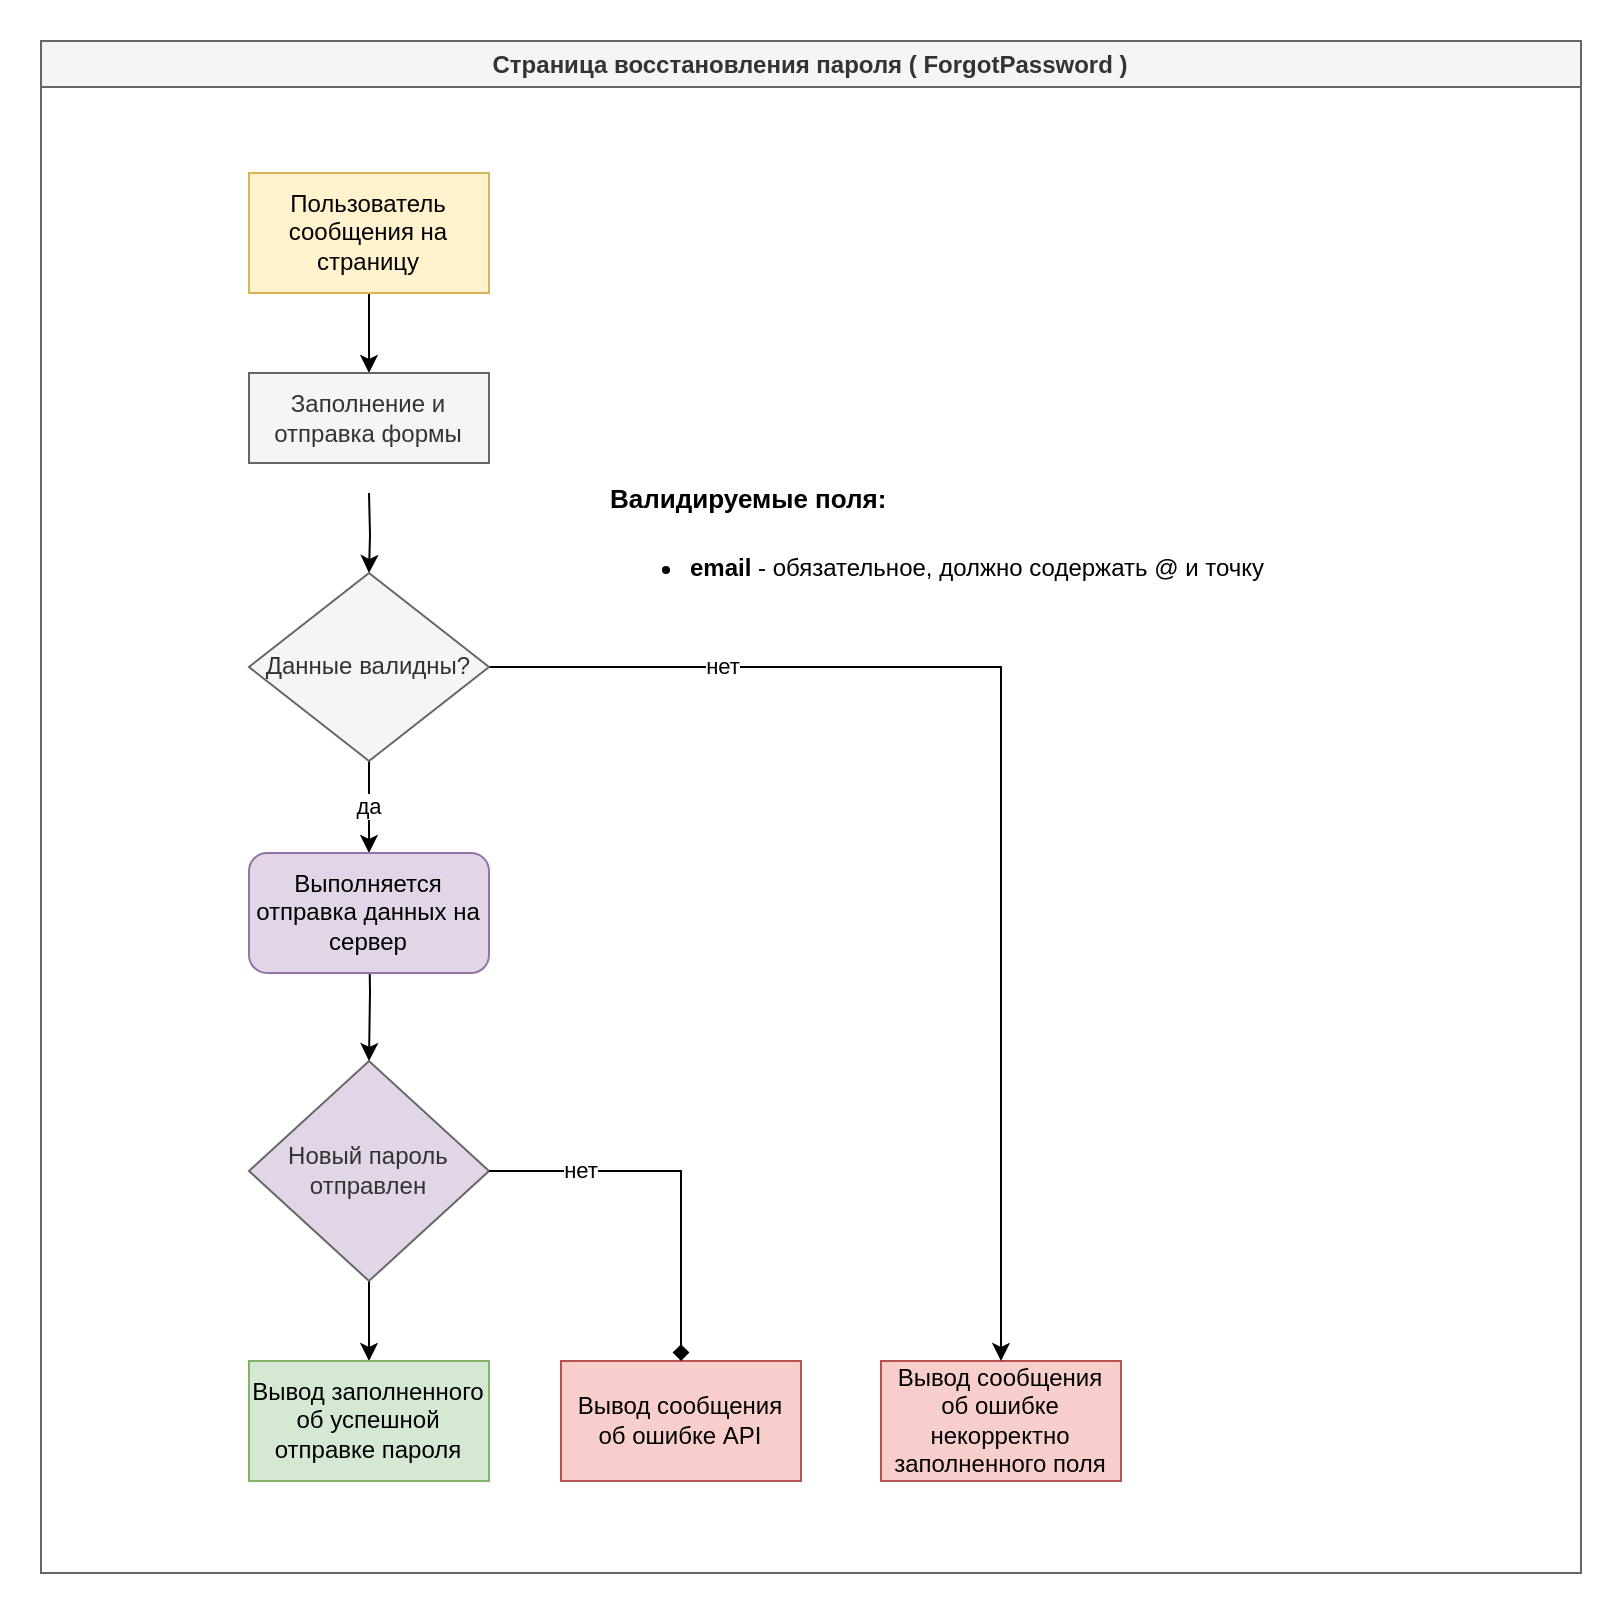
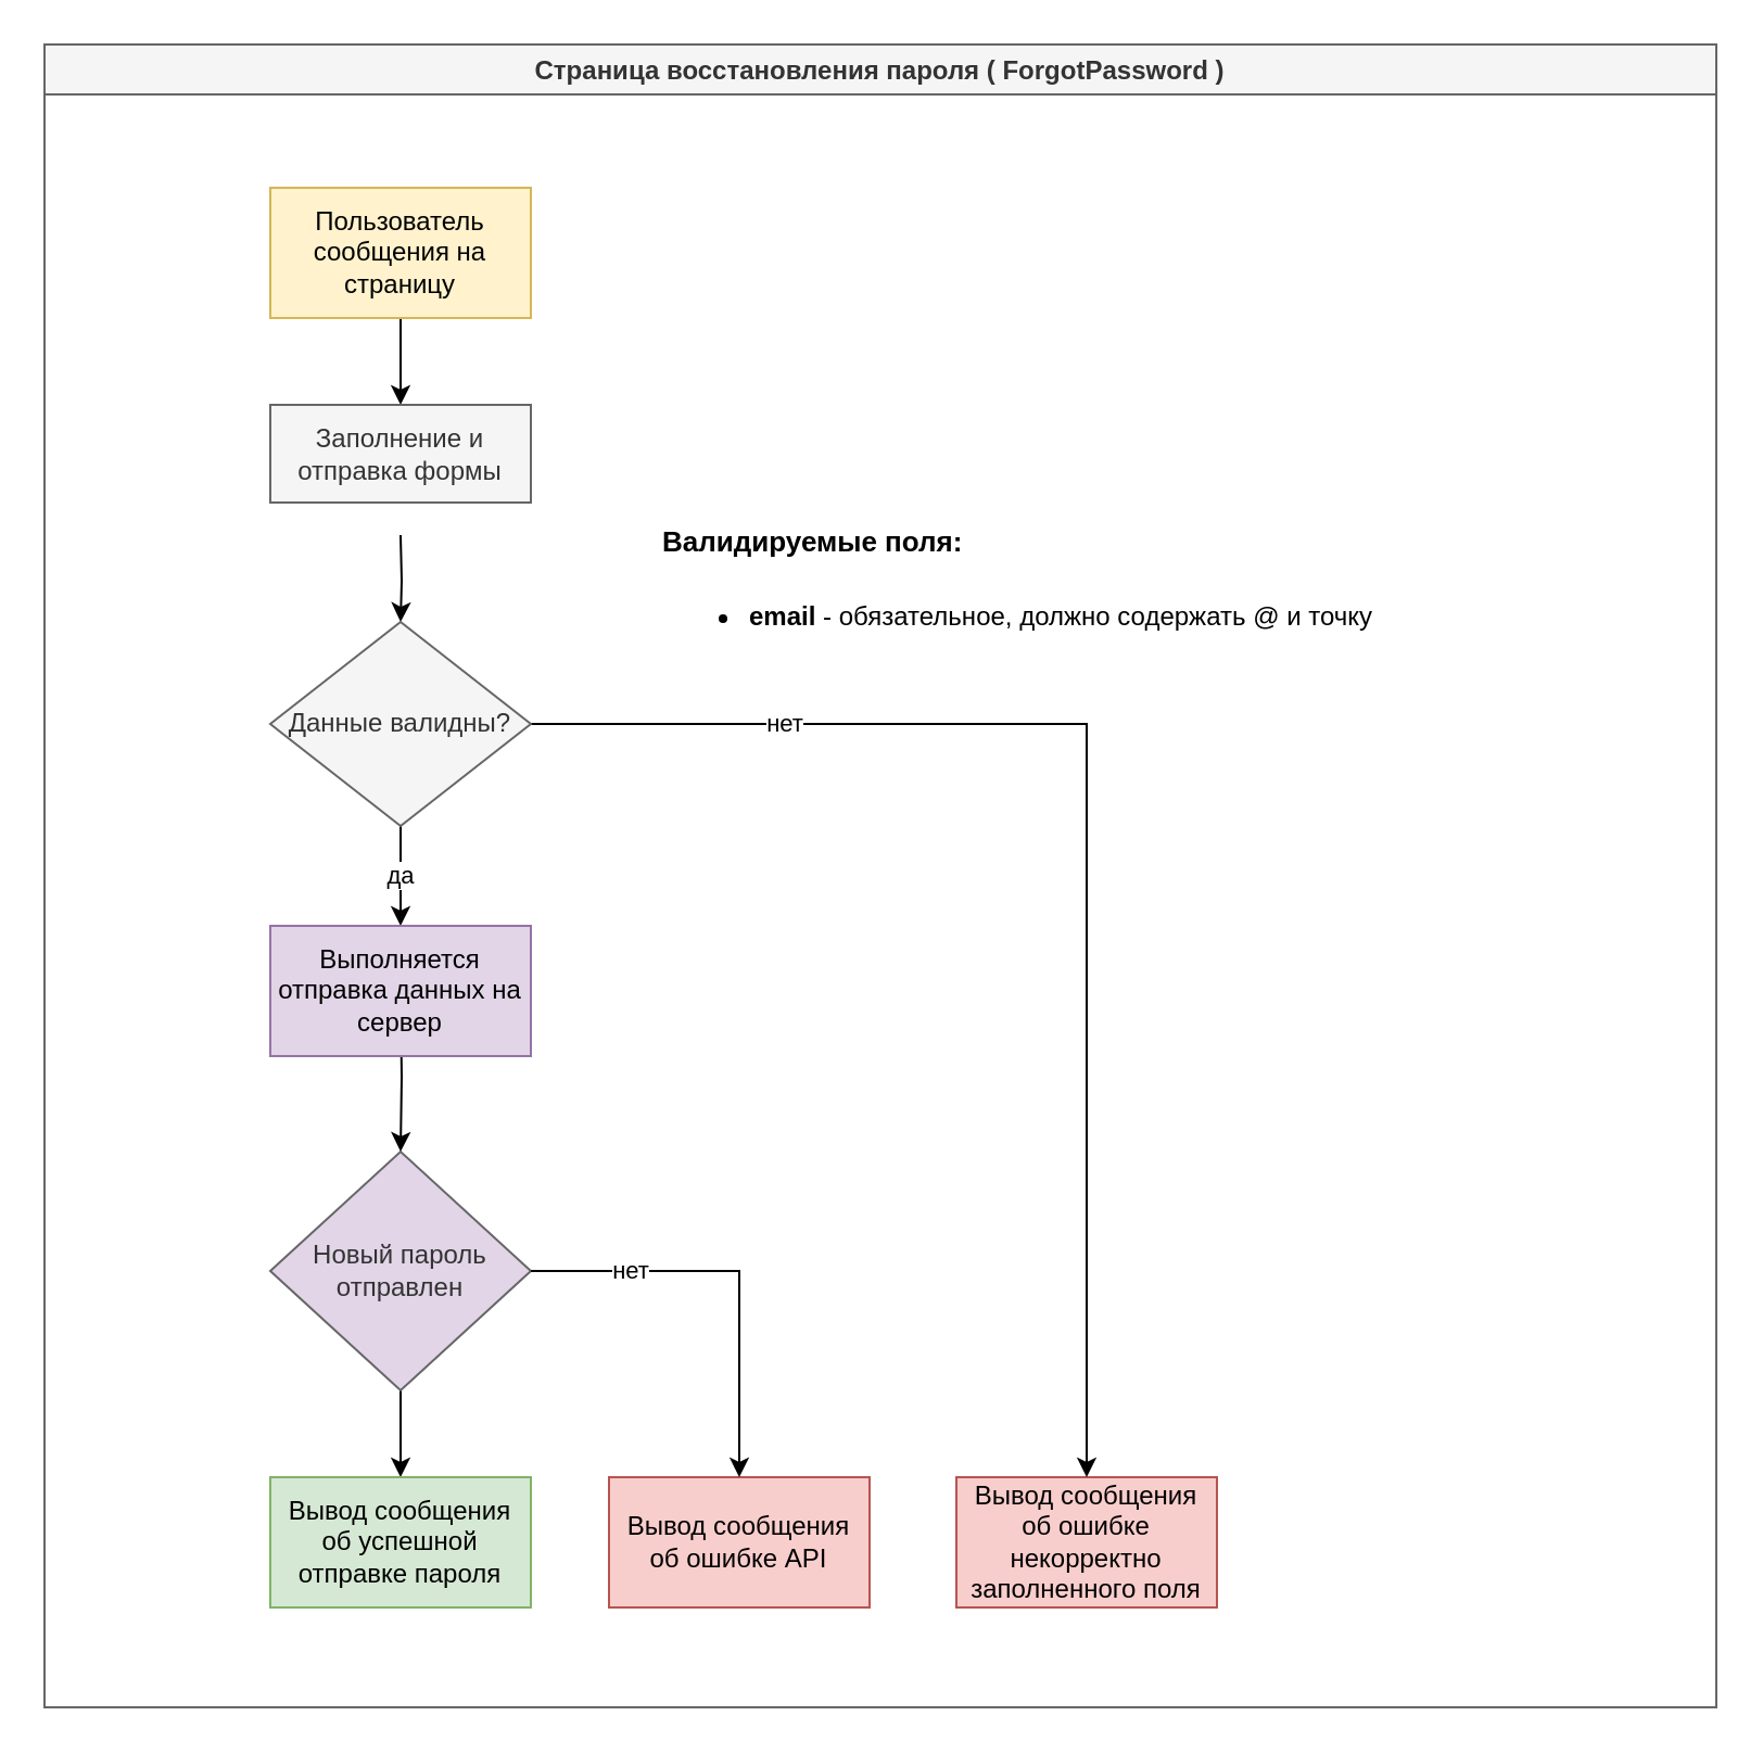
- <mxCell id="18" value="Выполняется отправка данных на сервер" style="whiteSpace=wrap;html=1;fillColor=#e1d5e7;strokeColor=#9673a6;rounded=1;" parent="2" vertex="1"><mxGeometry x="104" y="406" width="120" height="60" as="geometry" /></mxCell>
+ <mxCell id="18" value="Выполняется отправка данных на сервер" style="rounded=0;whiteSpace=wrap;html=1;fillColor=#e1d5e7;strokeColor=#9673a6;" parent="2" vertex="1"><mxGeometry x="104" y="406" width="120" height="60" as="geometry" /></mxCell>
- <mxCell id="10" value="нет" style="edgeStyle=orthogonalEdgeStyle;rounded=0;orthogonalLoop=1;jettySize=auto;html=1;endArrow=diamond;" parent="2" source="5" target="9" edge="1"><mxGeometry x="-0.518" relative="1" as="geometry"><mxPoint as="offset" /></mxGeometry></mxCell>
+ <mxCell id="10" value="нет" style="edgeStyle=orthogonalEdgeStyle;rounded=0;orthogonalLoop=1;jettySize=auto;html=1;" parent="2" source="5" target="9" edge="1"><mxGeometry x="-0.518" relative="1" as="geometry"><mxPoint as="offset" /></mxGeometry></mxCell>
- <mxCell id="11" value="Вывод заполненного об успешной отправке пароля" style="rounded=0;whiteSpace=wrap;html=1;fillColor=#d5e8d4;strokeColor=#82b366;" parent="2" vertex="1"><mxGeometry x="104" y="660" width="120" height="60" as="geometry" /></mxCell>
+ <mxCell id="11" value="Вывод сообщения об успешной отправке пароля" style="rounded=0;whiteSpace=wrap;html=1;fillColor=#d5e8d4;strokeColor=#82b366;" parent="2" vertex="1"><mxGeometry x="104" y="660" width="120" height="60" as="geometry" /></mxCell>
